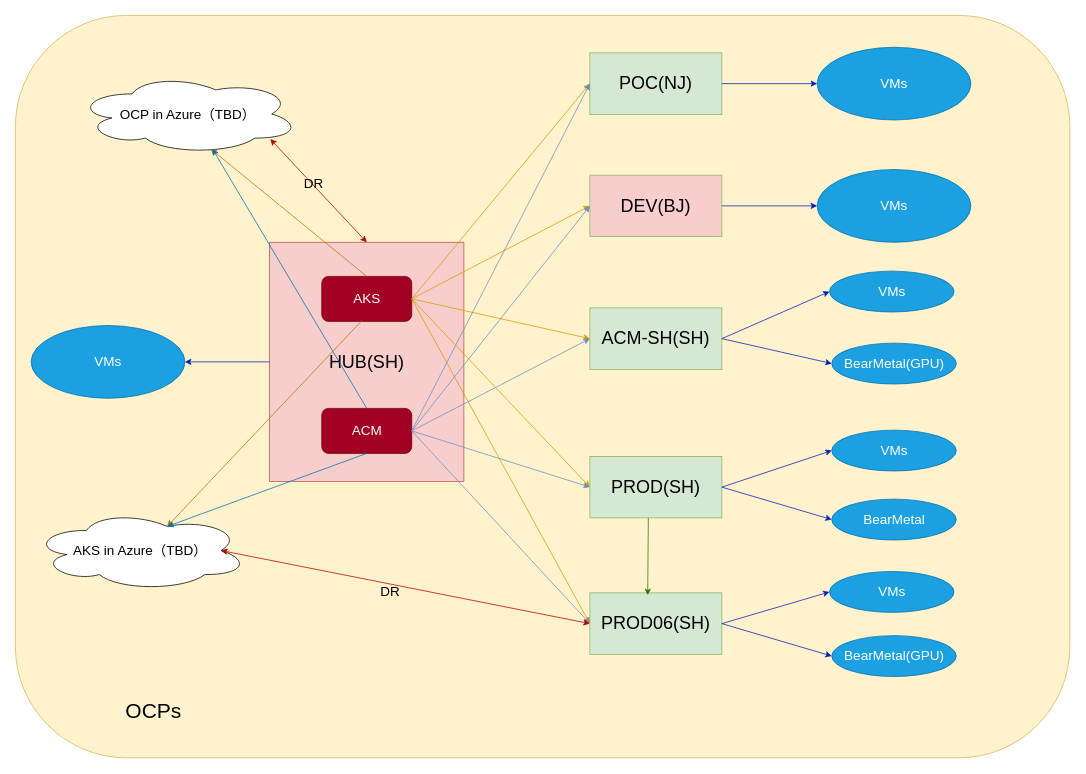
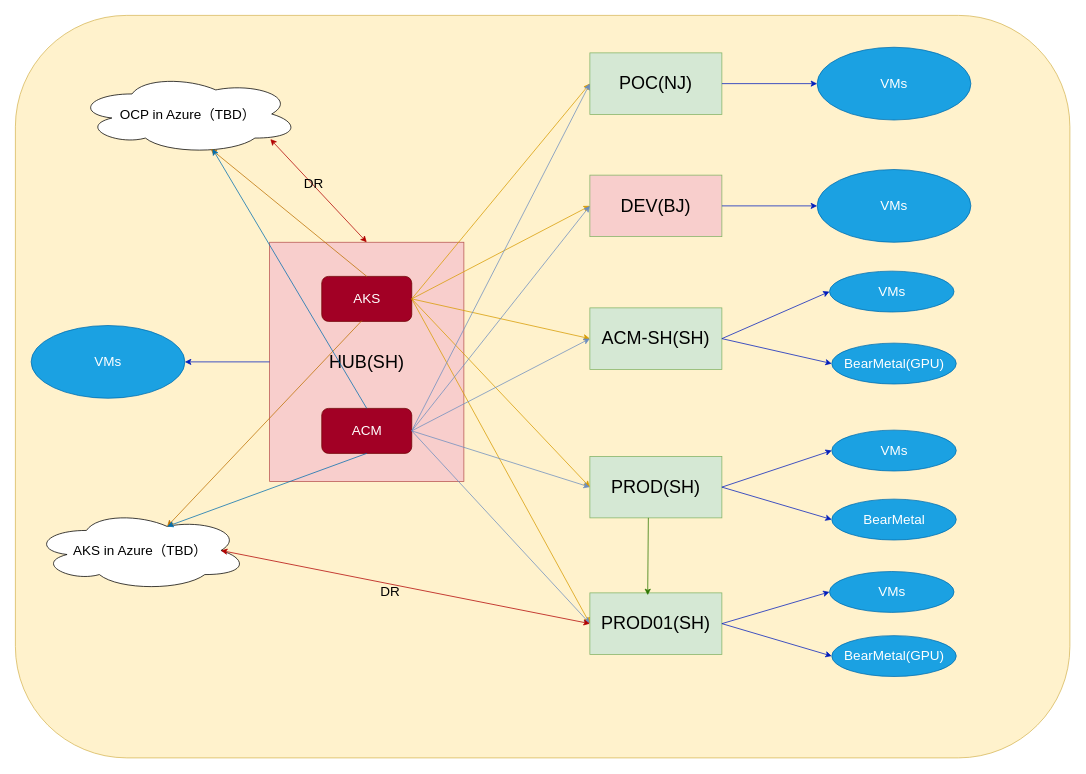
- <mxCell id="7" value="&lt;font style=&quot;font-size: 24px;&quot;&gt;PROD06(SH)&lt;/font&gt;" style="rounded=0;whiteSpace=wrap;html=1;fillColor=#d5e8d4;strokeColor=#82b366;" vertex="1" parent="1"><mxGeometry x="786" y="790" width="176" height="82" as="geometry" /></mxCell>
+ <mxCell id="7" value="&lt;font style=&quot;font-size: 24px;&quot;&gt;PROD01(SH)&lt;/font&gt;" style="rounded=0;whiteSpace=wrap;html=1;fillColor=#d5e8d4;strokeColor=#82b366;" vertex="1" parent="1"><mxGeometry x="786" y="790" width="176" height="82" as="geometry" /></mxCell>
- <mxCell id="21" value="&lt;font style=&quot;font-size: 28px;&quot;&gt;OCPs&lt;/font&gt;" style="text;html=1;align=center;verticalAlign=middle;whiteSpace=wrap;rounded=0;" vertex="1" parent="1"><mxGeometry x="128" y="910" width="153" height="73" as="geometry" /></mxCell>
